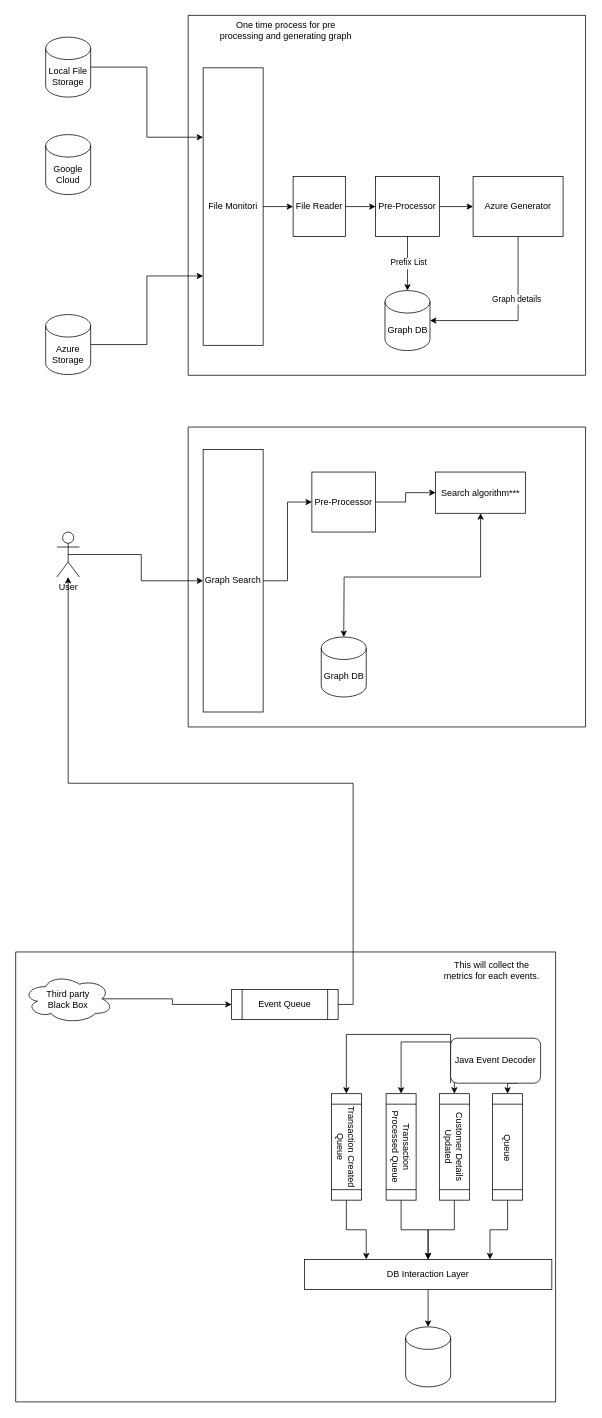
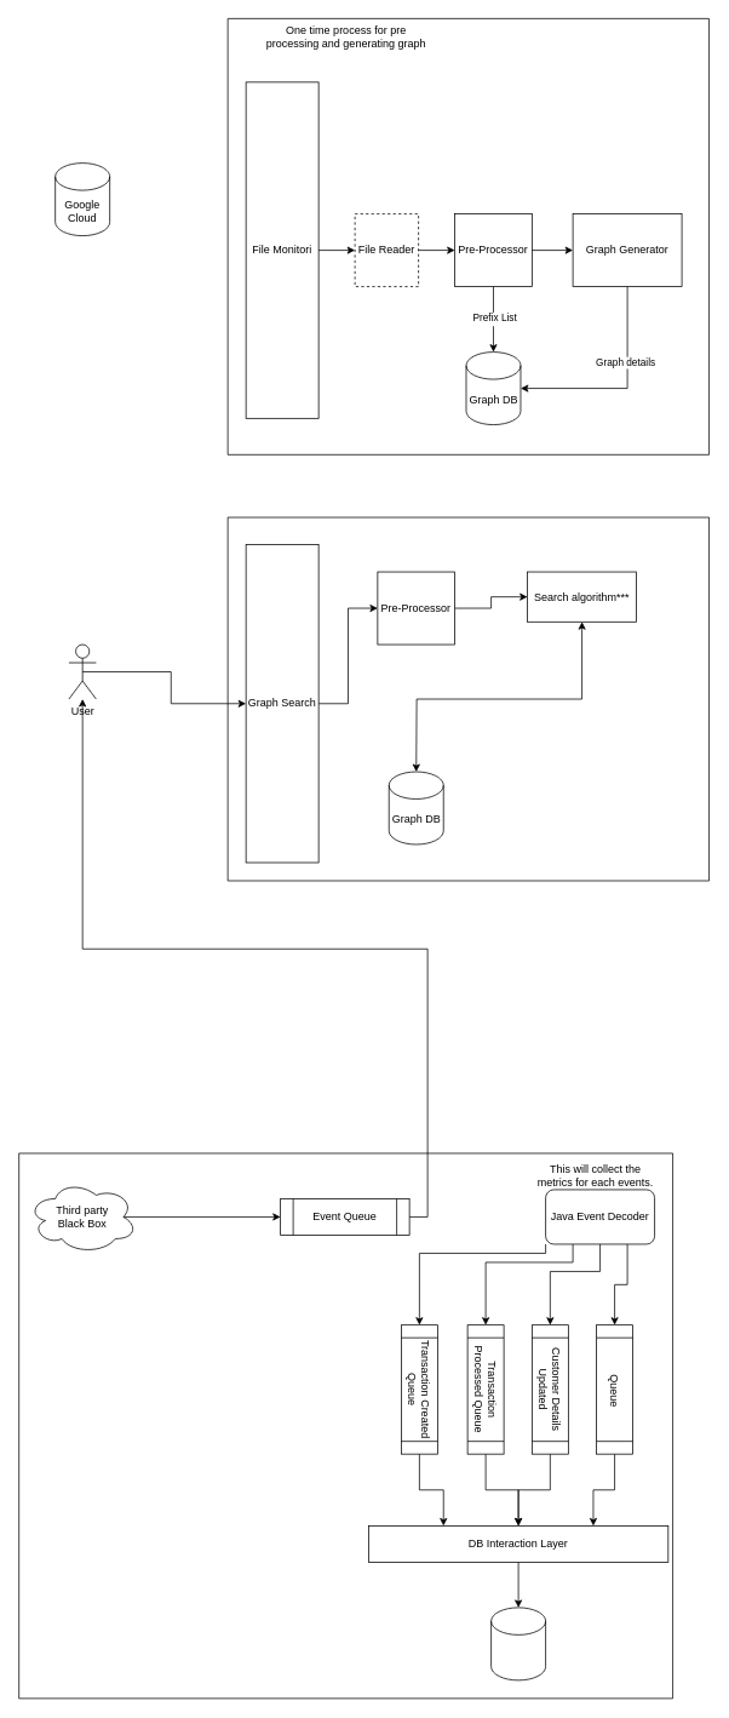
- <mxCell id="3" value="Local File Storage" style="shape=cylinder3;whiteSpace=wrap;html=1;boundedLbl=1;backgroundOutline=1;size=15;" parent="1" vertex="1"><mxGeometry x="60" y="49" width="60" height="80" as="geometry" /></mxCell>
- <mxCell id="2" style="edgeStyle=orthogonalEdgeStyle;rounded=0;orthogonalLoop=1;jettySize=auto;html=1;exitX=1;exitY=0.5;exitDx=0;exitDy=0;exitPerimeter=0;entryX=0;entryY=0.25;entryDx=0;entryDy=0;" parent="1" source="3" target="14" edge="1"><mxGeometry relative="1" as="geometry" /></mxCell>
- <mxCell id="12" value="File Reader" style="rounded=0;whiteSpace=wrap;html=1;" parent="7" vertex="1"><mxGeometry x="140" y="215" width="70" height="80" as="geometry" /></mxCell>
+ <mxCell id="12" value="File Reader" style="rounded=0;whiteSpace=wrap;html=1;dashed=1;" parent="7" vertex="1"><mxGeometry x="140" y="215" width="70" height="80" as="geometry" /></mxCell>
- <mxCell id="10" value="Azure Generator" style="rounded=0;whiteSpace=wrap;html=1;" parent="7" vertex="1"><mxGeometry x="380" y="215" width="120" height="80" as="geometry" /></mxCell>
+ <mxCell id="10" value="Graph Generator" style="rounded=0;whiteSpace=wrap;html=1;" parent="7" vertex="1"><mxGeometry x="380" y="215" width="120" height="80" as="geometry" /></mxCell>
- <mxCell id="6" value="Azure Storage" style="shape=cylinder3;whiteSpace=wrap;html=1;boundedLbl=1;backgroundOutline=1;size=15;" parent="1" vertex="1"><mxGeometry x="60" y="419" width="60" height="80" as="geometry" /></mxCell>
- <mxCell id="5" style="edgeStyle=orthogonalEdgeStyle;rounded=0;orthogonalLoop=1;jettySize=auto;html=1;exitX=1;exitY=0.5;exitDx=0;exitDy=0;exitPerimeter=0;entryX=0;entryY=0.75;entryDx=0;entryDy=0;" parent="1" source="6" target="14" edge="1"><mxGeometry relative="1" as="geometry" /></mxCell>
- <mxCell id="33" value="Third party&lt;br&gt;Black Box" style="ellipse;shape=cloud;whiteSpace=wrap;html=1;" vertex="1" parent="1"><mxGeometry x="30" y="1299" width="120" height="65" as="geometry" /></mxCell>
+ <mxCell id="33" value="Third party&lt;br&gt;Black Box" style="ellipse;shape=cloud;whiteSpace=wrap;html=1;" vertex="1" parent="1"><mxGeometry x="30" y="1299" width="120" height="80" as="geometry" /></mxCell>
- <mxCell id="40" value="Java Event Decoder" style="rounded=1;whiteSpace=wrap;html=1;" vertex="1" parent="1"><mxGeometry x="600" y="1384" width="120" height="60" as="geometry" /></mxCell>
+ <mxCell id="40" value="Java Event Decoder" style="rounded=1;whiteSpace=wrap;html=1;" vertex="1" parent="1"><mxGeometry x="600" y="1309" width="120" height="60" as="geometry" /></mxCell>
